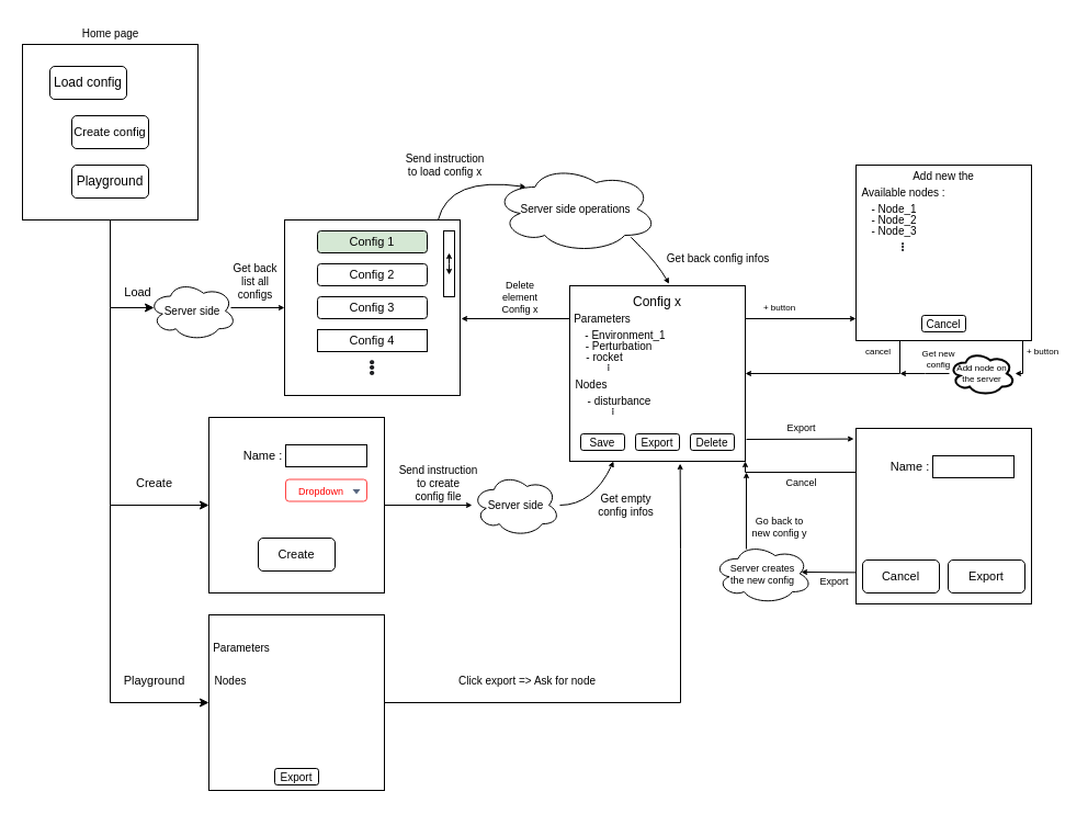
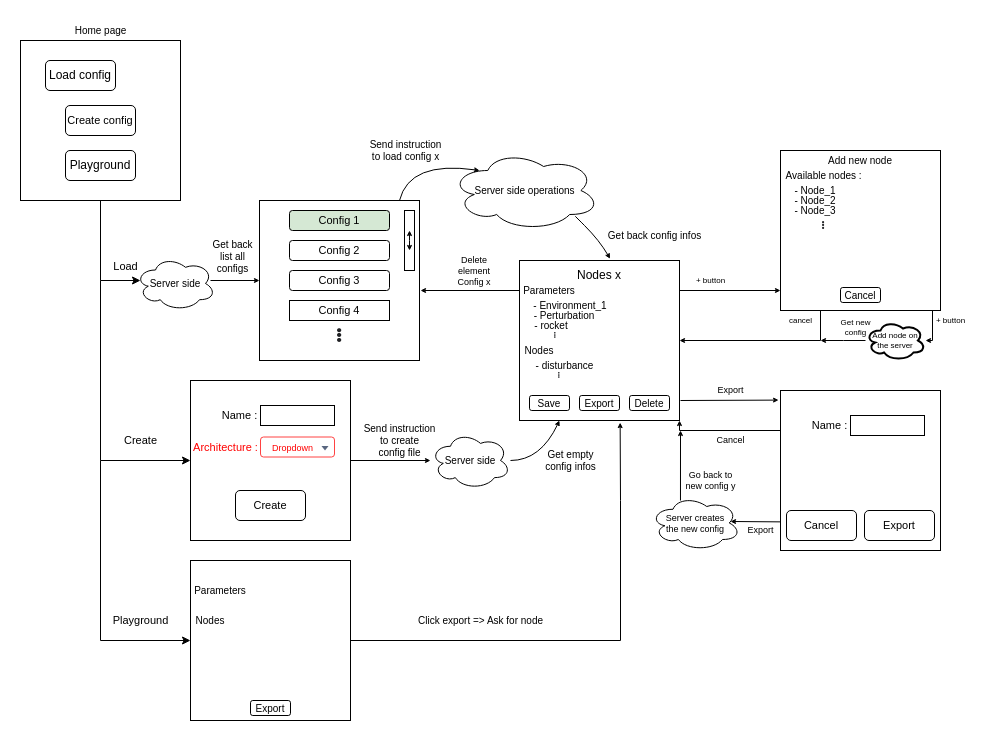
- <mxCell id="67" value="Add new the" style="text;html=1;strokeColor=none;fillColor=none;align=center;verticalAlign=middle;whiteSpace=wrap;rounded=0;fontSize=10;" vertex="1" parent="1"><mxGeometry x="825" y="150" width="70" height="20" as="geometry" /></mxCell>
+ <mxCell id="67" value="Add new node" style="text;html=1;strokeColor=none;fillColor=none;align=center;verticalAlign=middle;whiteSpace=wrap;rounded=0;fontSize=10;" vertex="1" parent="1"><mxGeometry x="825" y="150" width="70" height="20" as="geometry" /></mxCell>
- <mxCell id="41" value="&lt;font style=&quot;font-size: 12px&quot;&gt;Config x&lt;/font&gt;" style="text;html=1;strokeColor=none;fillColor=none;align=center;verticalAlign=middle;whiteSpace=wrap;rounded=0;fontSize=6;" vertex="1" parent="1"><mxGeometry x="569" y="260" width="60" height="30" as="geometry" /></mxCell>
+ <mxCell id="41" value="&lt;font style=&quot;font-size: 12px&quot;&gt;Nodes x&lt;/font&gt;" style="text;html=1;strokeColor=none;fillColor=none;align=center;verticalAlign=middle;whiteSpace=wrap;rounded=0;fontSize=6;" vertex="1" parent="1"><mxGeometry x="569" y="260" width="60" height="30" as="geometry" /></mxCell>
+ <mxCell id="88" value="Architecture :" style="text;html=1;align=center;verticalAlign=middle;whiteSpace=wrap;rounded=0;fontSize=11;fontColor=#FF0000;" vertex="1" parent="1"><mxGeometry x="191" y="431.5" width="69" height="30" as="geometry" /></mxCell>
